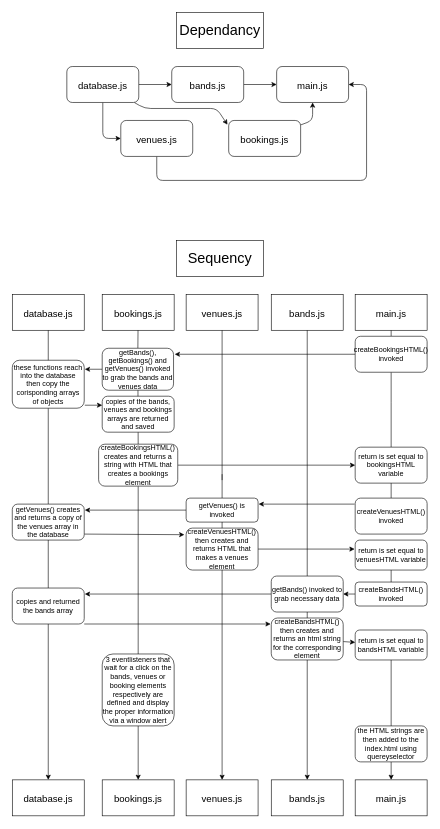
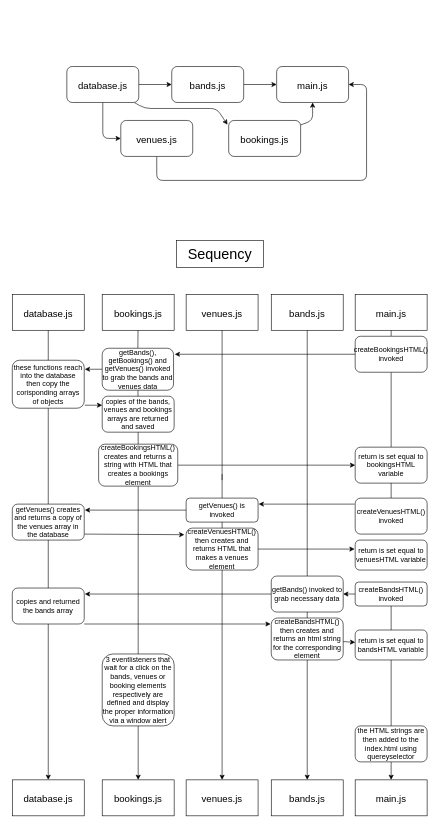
- <mxCell id="2" value="&lt;font style=&quot;font-size: 24px;&quot;&gt;Dependancy&lt;/font&gt;" style="rounded=0;whiteSpace=wrap;html=1;" vertex="1" parent="1"><mxGeometry x="294" y="20" width="145" height="60" as="geometry" /></mxCell>
- <mxCell id="14" value="&lt;font style=&quot;font-size: 24px;&quot;&gt;Sequency&lt;/font&gt;" style="rounded=0;whiteSpace=wrap;html=1;" vertex="1" parent="1"><mxGeometry x="294" y="400" width="145" height="60" as="geometry" /></mxCell>
+ <mxCell id="14" value="&lt;font style=&quot;font-size: 24px;&quot;&gt;Sequency&lt;/font&gt;" style="rounded=0;whiteSpace=wrap;html=1;" vertex="1" parent="1"><mxGeometry x="294" y="400" width="145" height="45" as="geometry" /></mxCell>
- <mxCell id="66" value="" style="edgeStyle=none;html=1;fontSize=14;startArrow=none;endArrow=none;" edge="1" parent="1" source="62" target="51"><mxGeometry relative="1" as="geometry"><mxPoint x="652" y="1010" as="sourcePoint" /><mxPoint x="652" y="1390" as="targetPoint" /></mxGeometry></mxCell>
+ <mxCell id="66" value="" style="edgeStyle=none;html=1;entryX=0.5;entryY=0;entryDx=0;entryDy=0;fontSize=14;startArrow=none;endArrow=none;" edge="1" parent="1" source="62" target="67"><mxGeometry relative="1" as="geometry"><mxPoint x="652" y="1010" as="sourcePoint" /><mxPoint x="652" y="1390" as="targetPoint" /></mxGeometry></mxCell>
